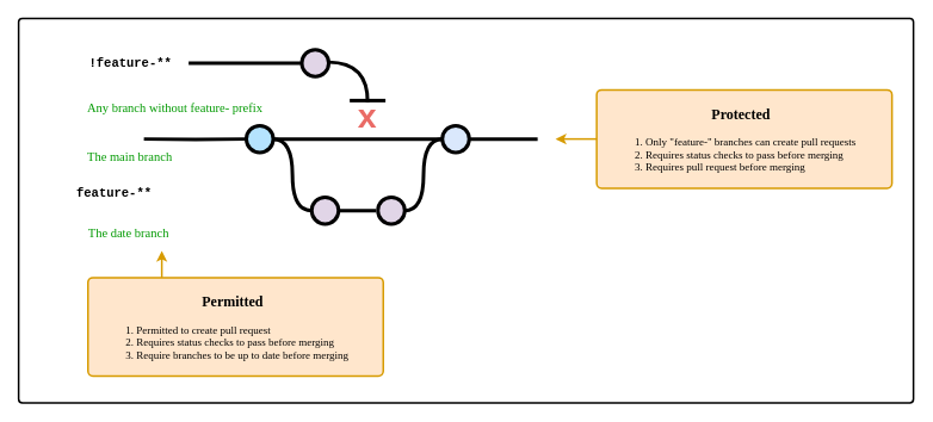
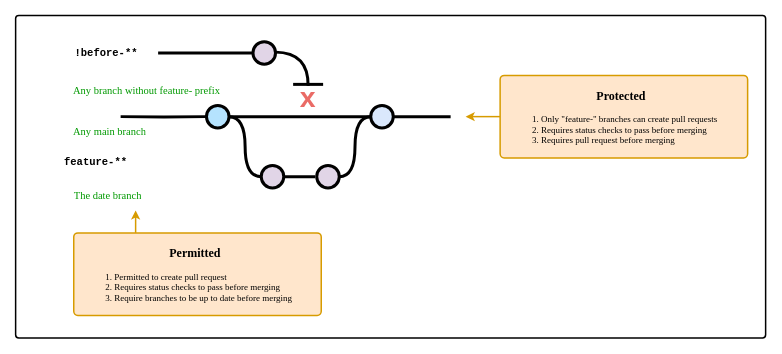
- <mxCell id="18" value="!feature-**" style="text;html=1;strokeColor=none;fillColor=none;align=left;verticalAlign=middle;whiteSpace=wrap;overflow=hidden;fontSize=14;fontStyle=1;fontFamily=Courier New;" parent="1" vertex="1"><mxGeometry x="96.5" y="60" width="240" height="20" as="geometry" /></mxCell>
+ <mxCell id="18" value="!before-**" style="text;html=1;strokeColor=none;fillColor=none;align=left;verticalAlign=middle;whiteSpace=wrap;overflow=hidden;fontSize=14;fontStyle=1;fontFamily=Courier New;" parent="1" vertex="1"><mxGeometry x="96.5" y="60" width="240" height="20" as="geometry" /></mxCell>
- <mxCell id="14" value="The main branch&lt;br&gt;" style="text;html=1;strokeColor=none;fillColor=none;align=left;verticalAlign=middle;whiteSpace=wrap;overflow=hidden;fontSize=14;fontStyle=0;fontColor=#009900;fontFamily=Tahoma;" parent="1" vertex="1"><mxGeometry x="95.25" y="165" width="132.25" height="20" as="geometry" /></mxCell>
+ <mxCell id="14" value="Any main branch&lt;br&gt;" style="text;html=1;strokeColor=none;fillColor=none;align=left;verticalAlign=middle;whiteSpace=wrap;overflow=hidden;fontSize=14;fontStyle=0;fontColor=#009900;fontFamily=Tahoma;" parent="1" vertex="1"><mxGeometry x="95.25" y="165" width="132.25" height="20" as="geometry" /></mxCell>
